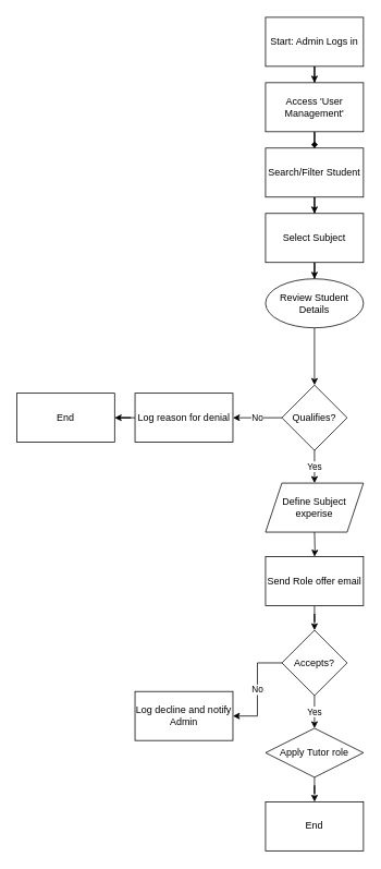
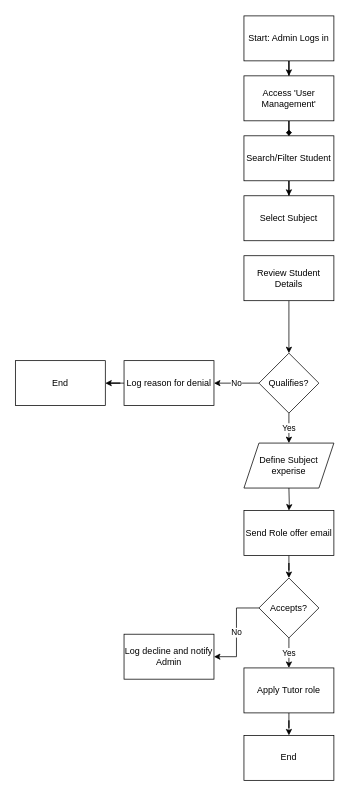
- <mxCell id="8" value="" style="edgeStyle=orthogonalEdgeStyle;rounded=0;orthogonalLoop=1;jettySize=auto;html=1;" edge="1" parent="1" source="9" target="11"><mxGeometry relative="1" as="geometry" /></mxCell>
- <mxCell id="11" value="Review Student Details" style="ellipse;whiteSpace=wrap;html=1;" vertex="1" parent="1"><mxGeometry x="325" y="340" width="120" height="60" as="geometry" /></mxCell>
+ <mxCell id="11" value="Review Student Details" style="whiteSpace=wrap;html=1;rounded=0;" vertex="1" parent="1"><mxGeometry x="325" y="340" width="120" height="60" as="geometry" /></mxCell>
- <mxCell id="26" value="Apply Tutor role" style="rhombus;whiteSpace=wrap;html=1;" vertex="1" parent="1"><mxGeometry x="325" y="890" width="120" height="60" as="geometry" /></mxCell>
+ <mxCell id="26" value="Apply Tutor role" style="whiteSpace=wrap;html=1;rounded=0;" vertex="1" parent="1"><mxGeometry x="325" y="890" width="120" height="60" as="geometry" /></mxCell>
